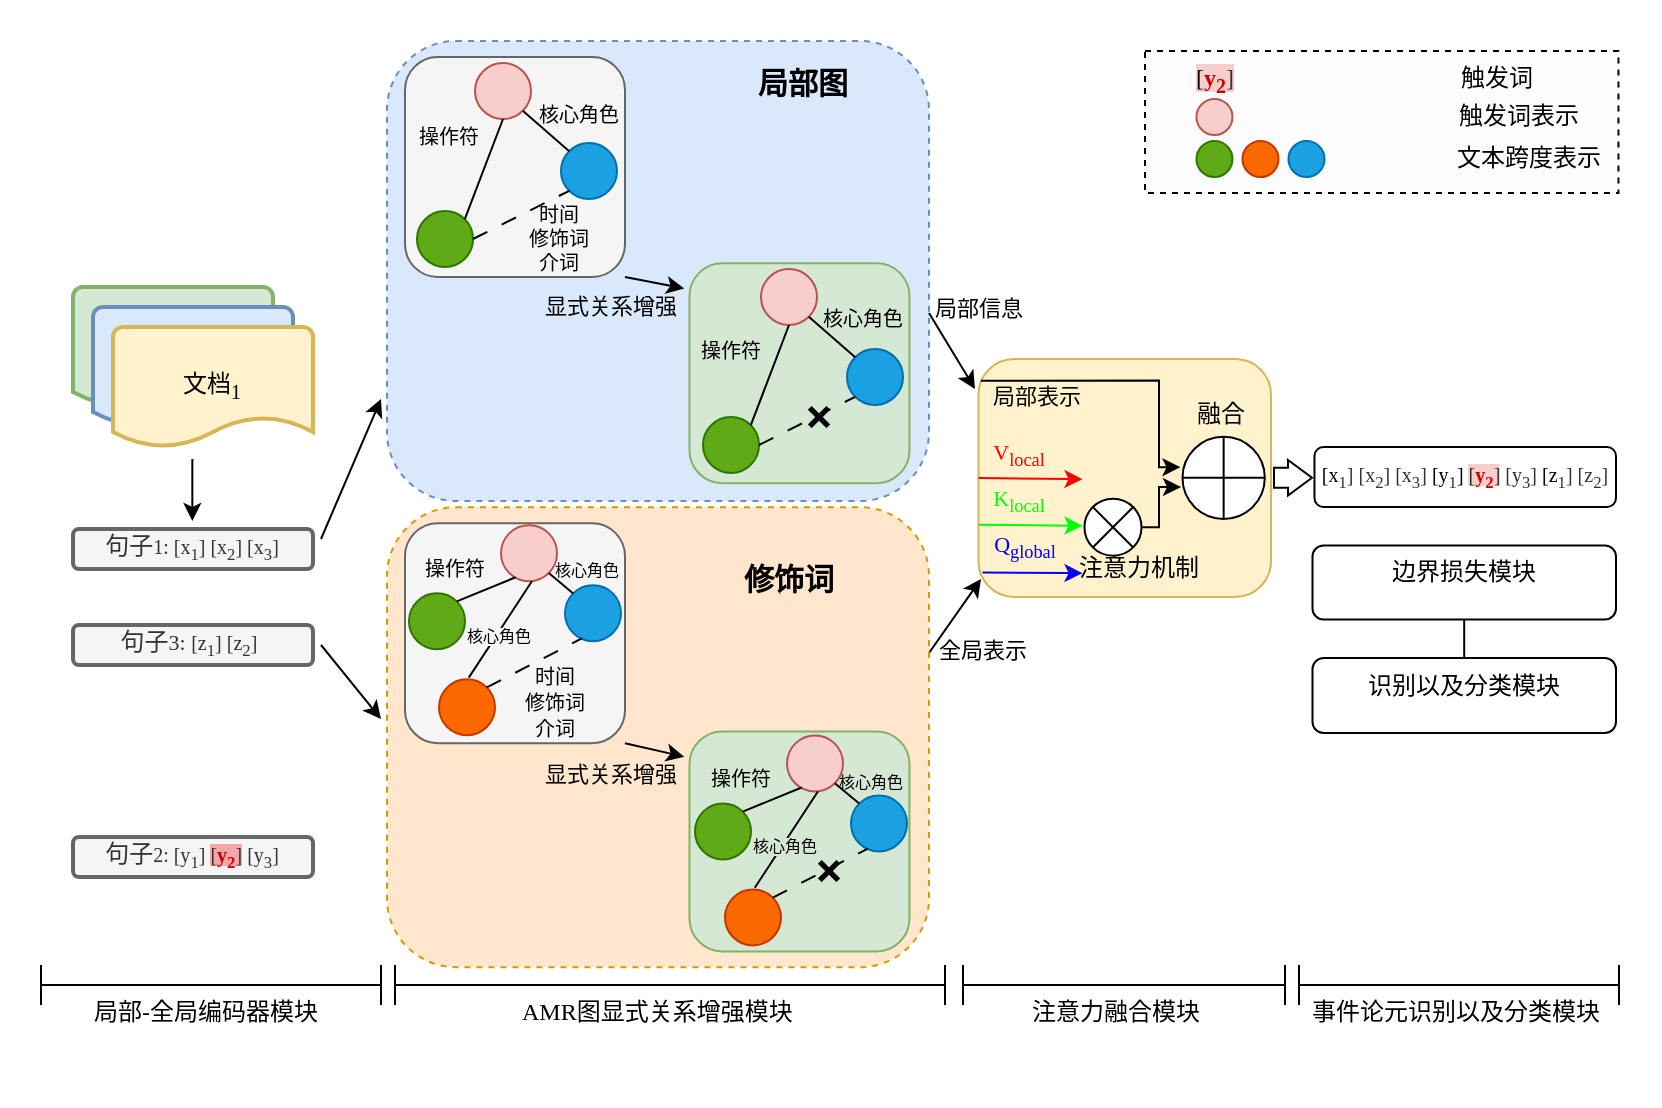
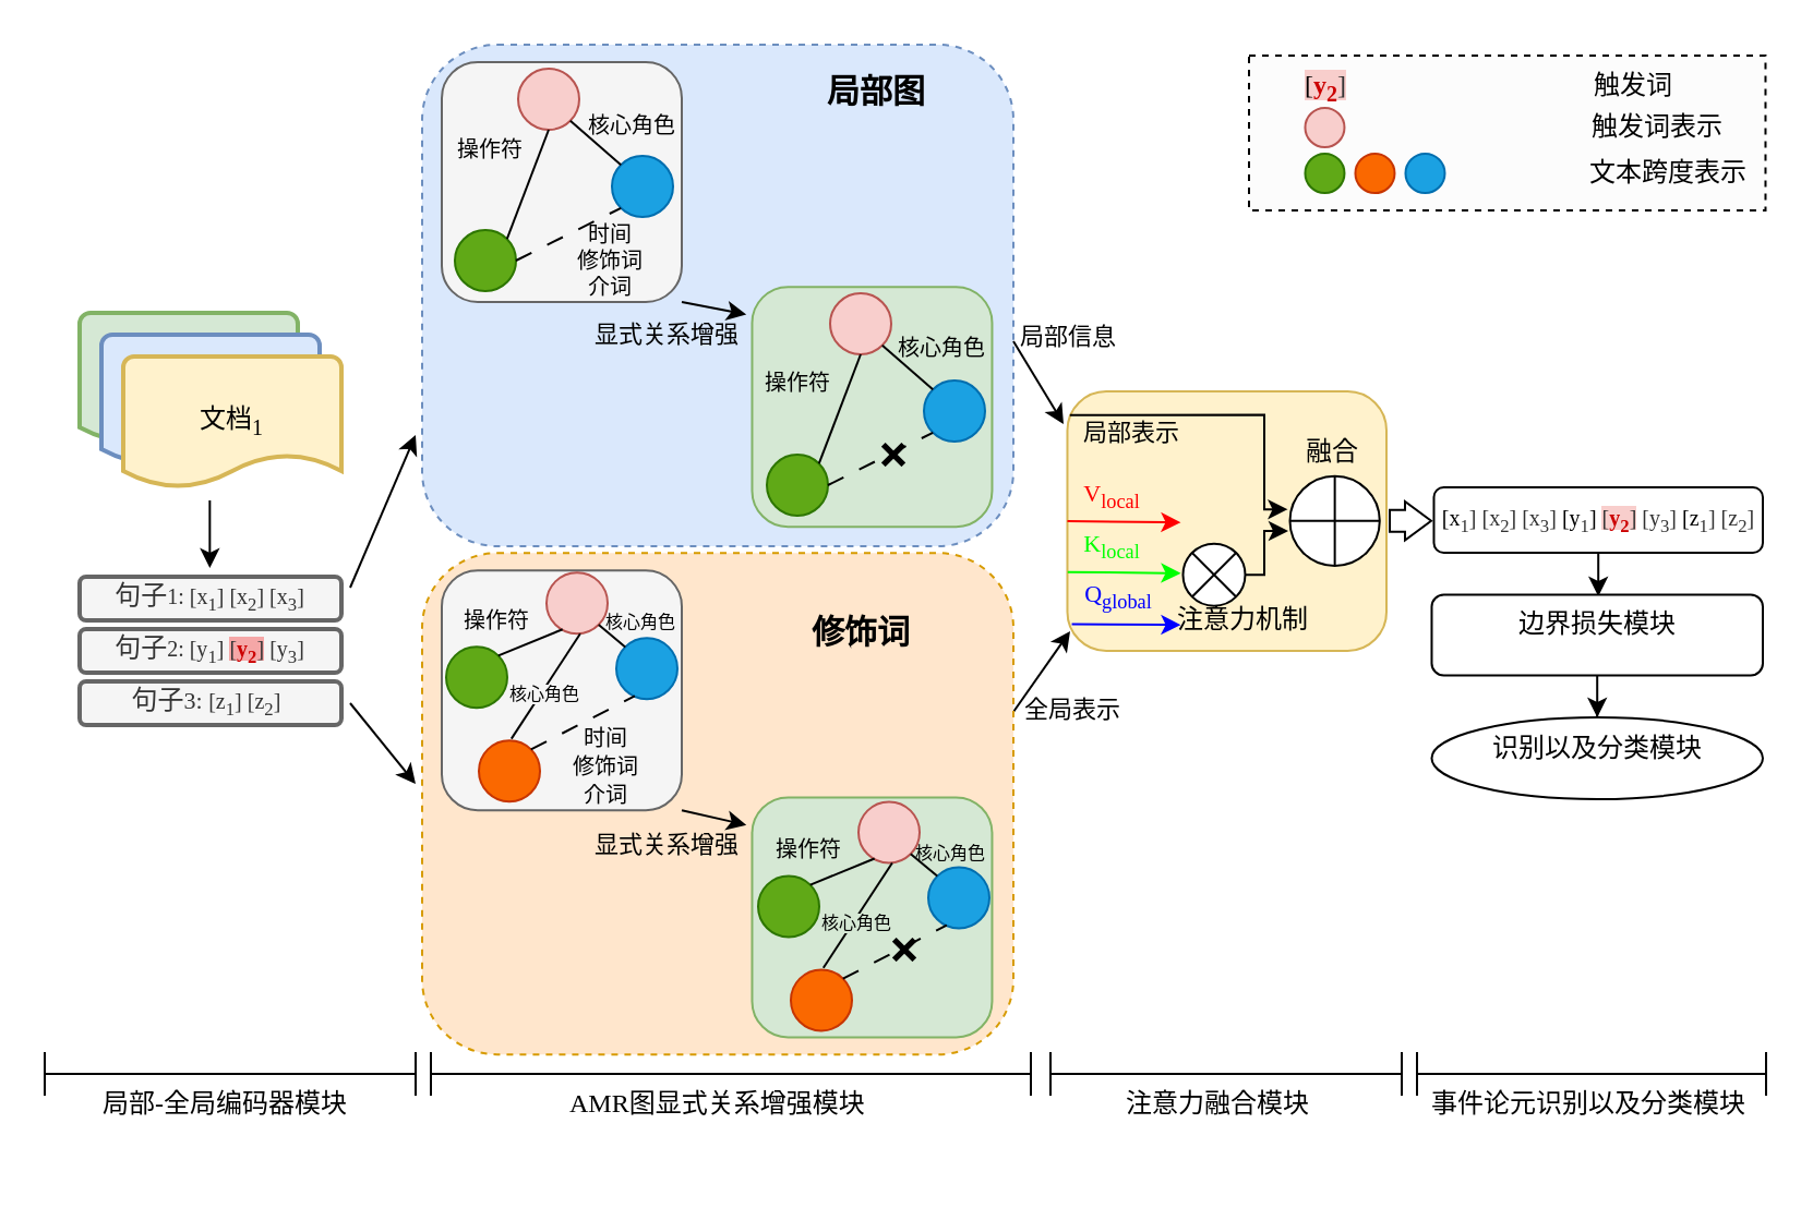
+ <mxCell id="28" value="" style="edgeStyle=orthogonalEdgeStyle;rounded=0;orthogonalLoop=1;jettySize=auto;html=1;" parent="1" source="29" target="31" edge="1"><mxGeometry relative="1" as="geometry" /></mxCell>
- <mxCell id="30" value="" style="edgeStyle=orthogonalEdgeStyle;rounded=0;orthogonalLoop=1;jettySize=auto;html=1;endArrow=none;" parent="1" source="31" target="32" edge="1"><mxGeometry relative="1" as="geometry" /></mxCell>
+ <mxCell id="30" value="" style="edgeStyle=orthogonalEdgeStyle;rounded=0;orthogonalLoop=1;jettySize=auto;html=1;" parent="1" source="31" target="32" edge="1"><mxGeometry relative="1" as="geometry" /></mxCell>
- <mxCell id="32" value="&lt;font face=&quot;宋体-简&quot;&gt;识别以及分类模块&lt;/font&gt;" style="whiteSpace=wrap;html=1;verticalAlign=top;rounded=1;" parent="1" vertex="1"><mxGeometry x="655.74" y="328.5" width="151.76" height="37.5" as="geometry" /></mxCell>
+ <mxCell id="32" value="&lt;font face=&quot;宋体-简&quot;&gt;识别以及分类模块&lt;/font&gt;" style="ellipse;whiteSpace=wrap;html=1;verticalAlign=top;" parent="1" vertex="1"><mxGeometry x="655.74" y="328.5" width="151.76" height="37.5" as="geometry" /></mxCell>
- <mxCell id="8" value="&lt;font face=&quot;宋体-简&quot;&gt;句子&lt;/font&gt;&lt;font style=&quot;font-size: 10px;&quot; face=&quot;Times New Roman&quot;&gt;2: [y&lt;sub&gt;1&lt;/sub&gt;] &lt;span style=&quot;background-color: rgb(245, 167, 167);&quot;&gt;[&lt;font style=&quot;font-size: 10px;&quot; color=&quot;#cc0000&quot;&gt;&lt;b&gt;y&lt;sub&gt;2&lt;/sub&gt;&lt;/b&gt;&lt;/font&gt;]&lt;/span&gt; [y&lt;sub&gt;3&lt;/sub&gt;]&lt;/font&gt;" style="rounded=1;whiteSpace=wrap;html=1;strokeWidth=2;fillColor=#f5f5f5;fontColor=#333333;strokeColor=#666666;" parent="1" vertex="1"><mxGeometry x="36" y="418" width="120" height="20" as="geometry" /></mxCell>
+ <mxCell id="8" value="&lt;font face=&quot;宋体-简&quot;&gt;句子&lt;/font&gt;&lt;font style=&quot;font-size: 10px;&quot; face=&quot;Times New Roman&quot;&gt;2: [y&lt;sub&gt;1&lt;/sub&gt;] &lt;span style=&quot;background-color: rgb(245, 167, 167);&quot;&gt;[&lt;font style=&quot;font-size: 10px;&quot; color=&quot;#cc0000&quot;&gt;&lt;b&gt;y&lt;sub&gt;2&lt;/sub&gt;&lt;/b&gt;&lt;/font&gt;]&lt;/span&gt; [y&lt;sub&gt;3&lt;/sub&gt;]&lt;/font&gt;" style="rounded=1;whiteSpace=wrap;html=1;strokeWidth=2;fillColor=#f5f5f5;fontColor=#333333;strokeColor=#666666;" parent="1" vertex="1"><mxGeometry x="36" y="288" width="120" height="20" as="geometry" /></mxCell>
